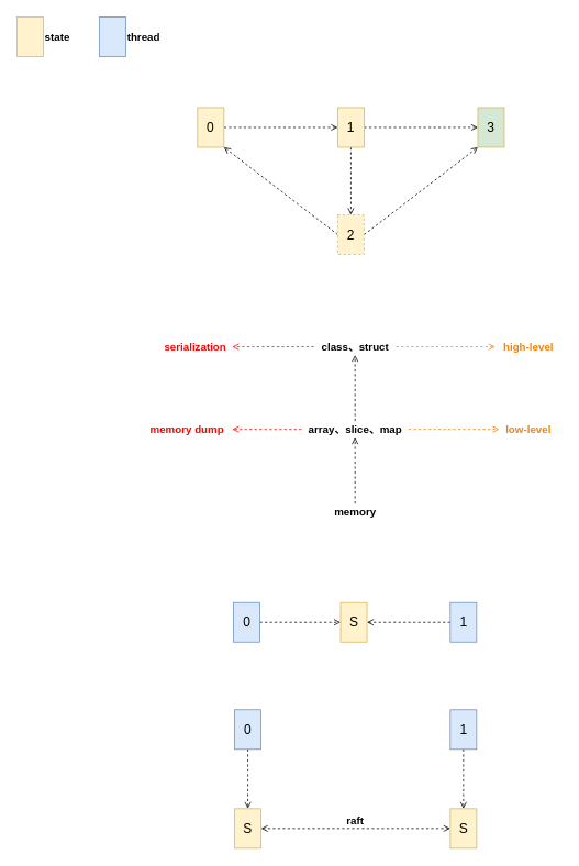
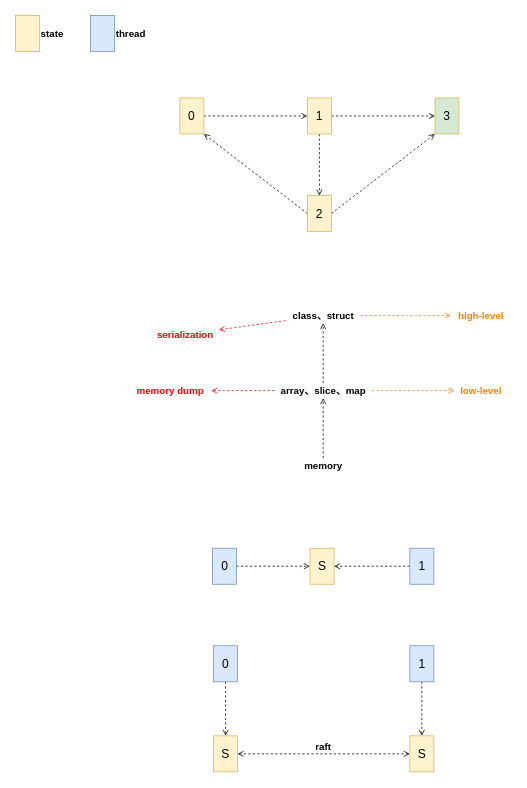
- <mxCell id="11" value="2" style="rounded=0;whiteSpace=wrap;html=1;align=center;fillColor=#fff2cc;strokeColor=#d6b656;fontSize=16;dashed=1;" vertex="1" parent="1"><mxGeometry x="409" y="260" width="32" height="48" as="geometry" /></mxCell>
+ <mxCell id="11" value="2" style="rounded=0;whiteSpace=wrap;html=1;align=center;fillColor=#fff2cc;strokeColor=#d6b656;fontSize=16;" vertex="1" parent="1"><mxGeometry x="409" y="260" width="32" height="48" as="geometry" /></mxCell>
- <mxCell id="24" value="serialization" style="text;html=1;align=center;verticalAlign=middle;resizable=0;points=[];autosize=1;fontColor=#FF0000;fontStyle=1;fontSize=13;" vertex="1" parent="1"><mxGeometry x="191" y="410" width="90" height="20" as="geometry" /></mxCell>
+ <mxCell id="24" value="serialization" style="text;html=1;align=center;verticalAlign=middle;resizable=0;points=[];autosize=1;fontColor=#FF0000;fontStyle=1;fontSize=13;" vertex="1" parent="1"><mxGeometry x="201" y="435" width="90" height="20" as="geometry" /></mxCell>
